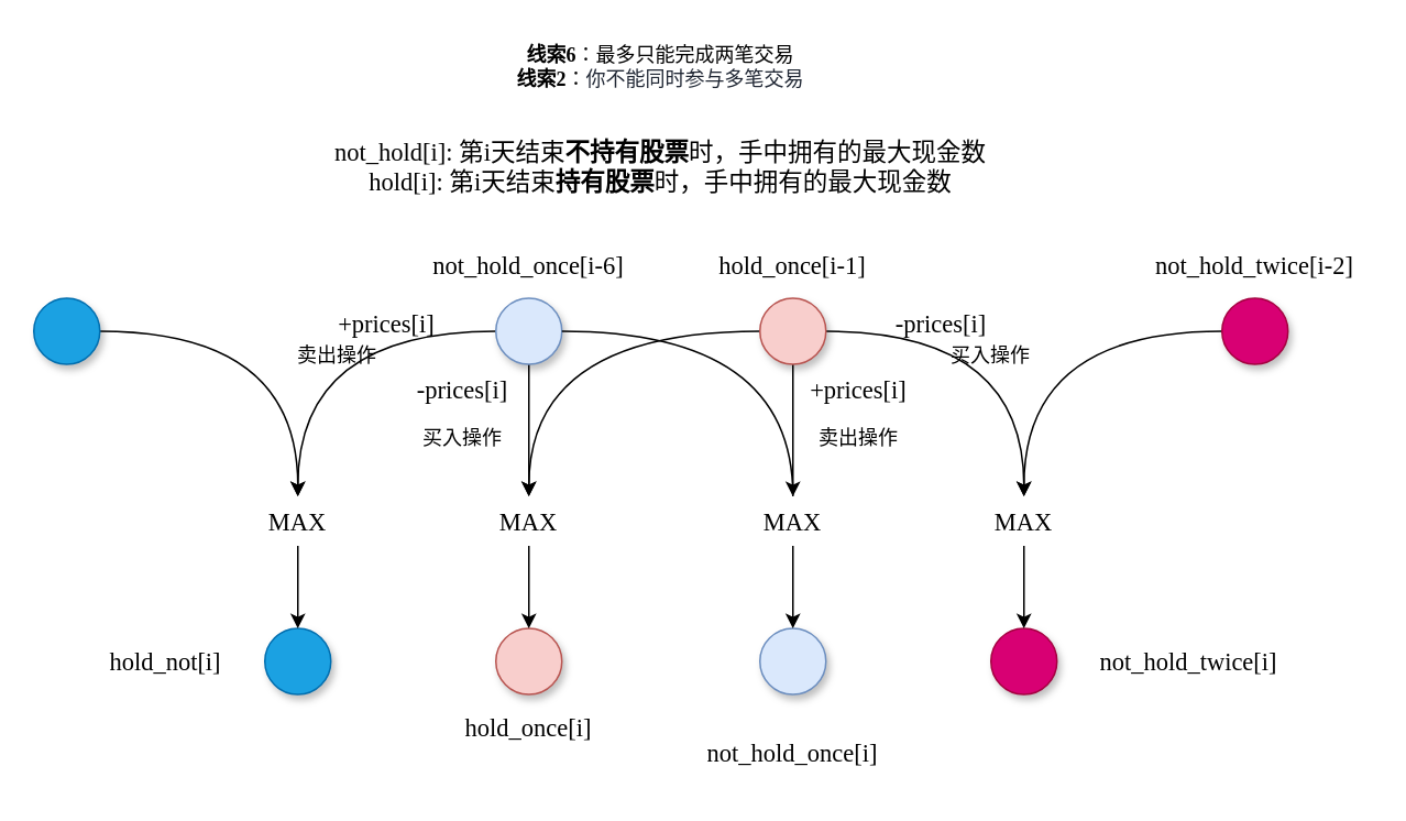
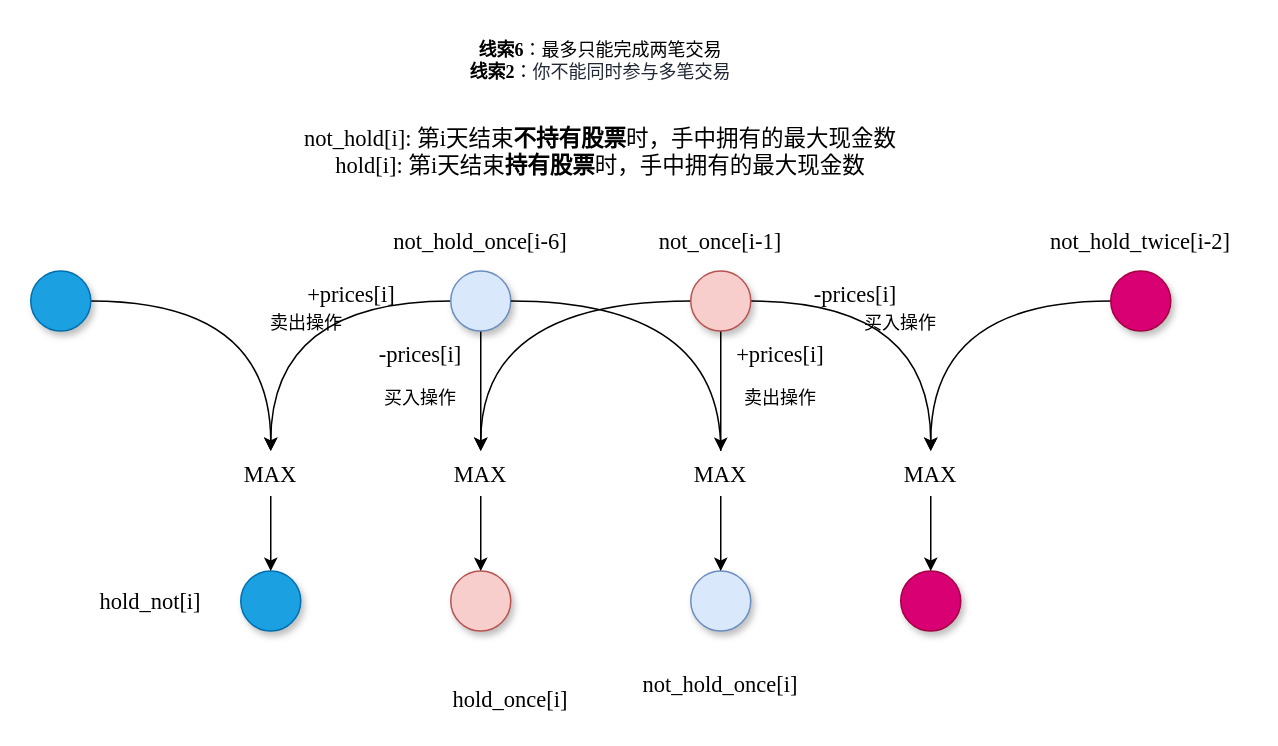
- <mxCell id="17" value="&lt;font style=&quot;font-size: 15px&quot;&gt;hold_once[i-1]&lt;/font&gt;" style="text;html=1;strokeColor=none;fillColor=none;align=center;verticalAlign=middle;whiteSpace=wrap;rounded=0;shadow=1;fontFamily=Comic Sans MS;" vertex="1" parent="1"><mxGeometry x="410" y="140" width="140" height="40" as="geometry" /></mxCell>
+ <mxCell id="17" value="&lt;font style=&quot;font-size: 15px&quot;&gt;not_once[i-1]&lt;/font&gt;" style="text;html=1;strokeColor=none;fillColor=none;align=center;verticalAlign=middle;whiteSpace=wrap;rounded=0;shadow=1;fontFamily=Comic Sans MS;" vertex="1" parent="1"><mxGeometry x="410" y="140" width="140" height="40" as="geometry" /></mxCell>
- <mxCell id="30" value="&lt;font style=&quot;font-size: 15px&quot;&gt;not_hold_twice[i]&lt;/font&gt;" style="text;html=1;strokeColor=none;fillColor=none;align=center;verticalAlign=middle;whiteSpace=wrap;rounded=0;shadow=1;fontFamily=Comic Sans MS;" vertex="1" parent="1"><mxGeometry x="660" y="380" width="120" height="40" as="geometry" /></mxCell>
- <mxCell id="19" value="&lt;font style=&quot;font-size: 15px&quot;&gt;hold_once[i]&lt;/font&gt;" style="text;html=1;strokeColor=none;fillColor=none;align=center;verticalAlign=middle;whiteSpace=wrap;rounded=0;shadow=1;fontFamily=Comic Sans MS;" vertex="1" parent="1"><mxGeometry x="280" y="420" width="80" height="40" as="geometry" /></mxCell>
+ <mxCell id="19" value="&lt;font style=&quot;font-size: 15px&quot;&gt;hold_once[i]&lt;/font&gt;" style="text;html=1;strokeColor=none;fillColor=none;align=center;verticalAlign=middle;whiteSpace=wrap;rounded=0;shadow=1;fontFamily=Comic Sans MS;" vertex="1" parent="1"><mxGeometry x="300" y="445" width="80" height="40" as="geometry" /></mxCell>
